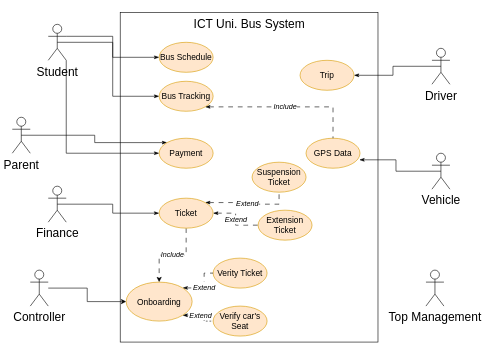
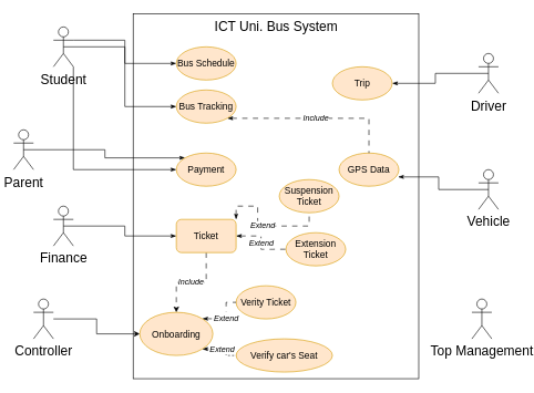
- <mxCell id="21" value="Ticket" style="ellipse;whiteSpace=wrap;html=1;fontSize=14;fillColor=#ffe6cc;strokeColor=#d79b00;" vertex="1" parent="1"><mxGeometry x="265" y="330" width="90" height="50" as="geometry" /></mxCell>
+ <mxCell id="21" value="Ticket" style="whiteSpace=wrap;html=1;fontSize=14;fillColor=#ffe6cc;strokeColor=#d79b00;rounded=1;" vertex="1" parent="1"><mxGeometry x="265" y="330" width="90" height="50" as="geometry" /></mxCell>
- <mxCell id="28" value="Verify car's Seat" style="ellipse;whiteSpace=wrap;html=1;fontSize=14;fillColor=#ffe6cc;strokeColor=#d79b00;" vertex="1" parent="1"><mxGeometry x="355" y="510" width="90" height="50" as="geometry" /></mxCell>
+ <mxCell id="28" value="Verify car's Seat" style="ellipse;whiteSpace=wrap;html=1;fontSize=14;fillColor=#ffe6cc;strokeColor=#d79b00;" vertex="1" parent="1"><mxGeometry x="355" y="510" width="145" height="50" as="geometry" /></mxCell>
